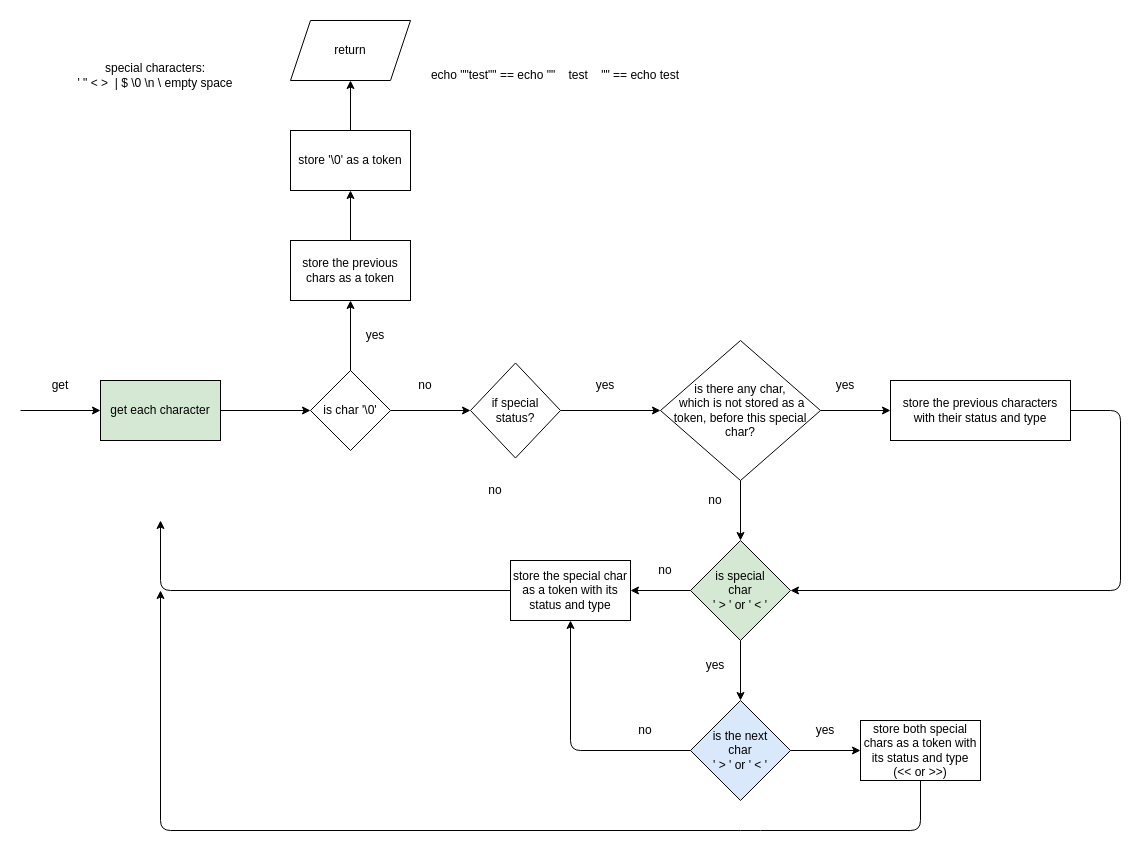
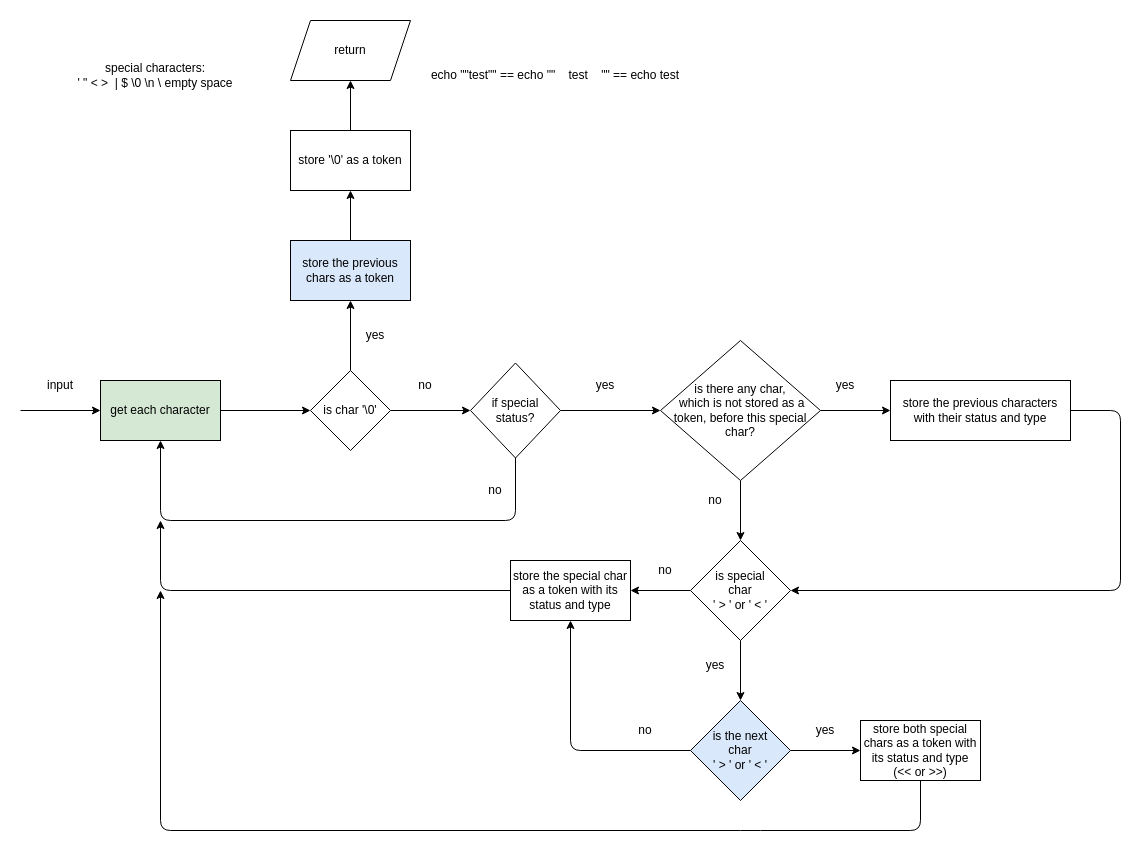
- <mxCell id="40" value="store the previous chars as a token" style="rounded=0;whiteSpace=wrap;html=1;" vertex="1" parent="1"><mxGeometry x="290" y="240" width="120" height="60" as="geometry" /></mxCell>
+ <mxCell id="40" value="store the previous chars as a token" style="rounded=0;whiteSpace=wrap;html=1;fillColor=#dae8fc;" vertex="1" parent="1"><mxGeometry x="290" y="240" width="120" height="60" as="geometry" /></mxCell>
- <mxCell id="3" value="get" style="text;html=1;strokeColor=none;fillColor=none;align=center;verticalAlign=middle;whiteSpace=wrap;rounded=0;" parent="1" vertex="1"><mxGeometry x="30" y="370" width="60" height="30" as="geometry" /></mxCell>
+ <mxCell id="3" value="input" style="text;html=1;strokeColor=none;fillColor=none;align=center;verticalAlign=middle;whiteSpace=wrap;rounded=0;" parent="1" vertex="1"><mxGeometry x="30" y="370" width="60" height="30" as="geometry" /></mxCell>
+ <mxCell id="9" style="edgeStyle=none;html=1;entryX=0.5;entryY=1;entryDx=0;entryDy=0;exitX=0.5;exitY=1;exitDx=0;exitDy=0;" parent="1" source="12" target="5" edge="1"><mxGeometry relative="1" as="geometry"><mxPoint x="160" y="500" as="targetPoint" /><Array as="points"><mxPoint x="515" y="520" /><mxPoint x="160" y="520" /></Array><mxPoint x="340" y="450" as="sourcePoint" /></mxGeometry></mxCell>
- <mxCell id="22" value="is special&lt;br&gt;char &lt;br&gt;' &amp;gt; ' or ' &amp;lt; '" style="rhombus;whiteSpace=wrap;html=1;fillColor=#d5e8d4;" vertex="1" parent="1"><mxGeometry x="690" y="540" width="100" height="100" as="geometry" /></mxCell>
+ <mxCell id="22" value="is special&lt;br&gt;char &lt;br&gt;' &amp;gt; ' or ' &amp;lt; '" style="rhombus;whiteSpace=wrap;html=1;" vertex="1" parent="1"><mxGeometry x="690" y="540" width="100" height="100" as="geometry" /></mxCell>
